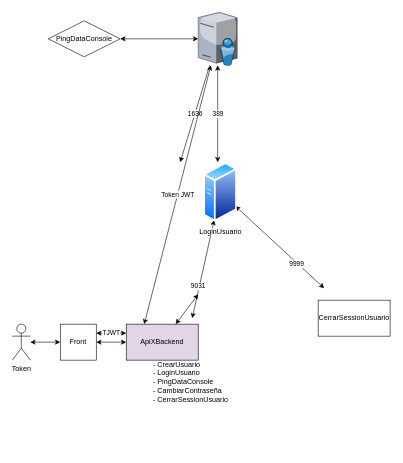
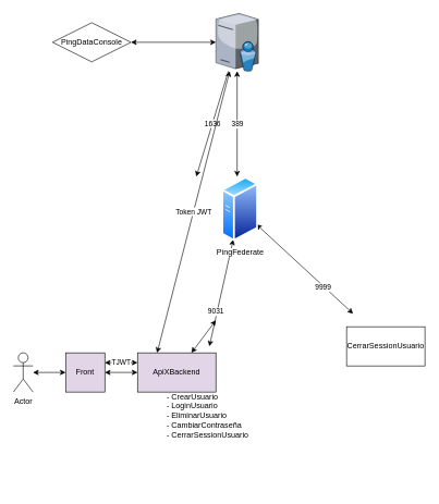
- <mxCell id="10" value="LoginUsuario" style="aspect=fixed;perimeter=ellipsePerimeter;html=1;align=center;shadow=0;dashed=0;spacingTop=3;image;image=img/lib/active_directory/generic_server.svg;" parent="1" vertex="1"><mxGeometry x="339" y="270" width="56" height="100" as="geometry" /></mxCell>
+ <mxCell id="10" value="PingFederate" style="aspect=fixed;perimeter=ellipsePerimeter;html=1;align=center;shadow=0;dashed=0;spacingTop=3;image;image=img/lib/active_directory/generic_server.svg;" parent="1" vertex="1"><mxGeometry x="339" y="270" width="56" height="100" as="geometry" /></mxCell>
- <mxCell id="19" value="Front" style="rounded=0;whiteSpace=wrap;html=1;" parent="1" vertex="1"><mxGeometry x="100" y="540" width="60" height="60" as="geometry" /></mxCell>
+ <mxCell id="19" value="Front" style="rounded=0;whiteSpace=wrap;html=1;fillColor=#e1d5e7;" parent="1" vertex="1"><mxGeometry x="100" y="540" width="60" height="60" as="geometry" /></mxCell>
- <mxCell id="17" value="&lt;h1&gt;&lt;br&gt;&lt;/h1&gt;&lt;div&gt;- CrearUsuario&lt;/div&gt;&lt;div&gt;- LoginUsuario&lt;/div&gt;&lt;div&gt;- PingDataConsole&lt;/div&gt;&lt;div&gt;- CambiarContraseña&lt;/div&gt;&lt;div&gt;- CerrarSessionUsuario&lt;/div&gt;" style="text;html=1;strokeColor=none;fillColor=none;spacing=5;spacingTop=-20;whiteSpace=wrap;overflow=hidden;rounded=0;" parent="1" vertex="1"><mxGeometry x="250" y="550" width="190" height="200" as="geometry" /></mxCell>
+ <mxCell id="17" value="&lt;h1&gt;&lt;br&gt;&lt;/h1&gt;&lt;div&gt;- CrearUsuario&lt;/div&gt;&lt;div&gt;- LoginUsuario&lt;/div&gt;&lt;div&gt;- EliminarUsuario&lt;/div&gt;&lt;div&gt;- CambiarContraseña&lt;/div&gt;&lt;div&gt;- CerrarSessionUsuario&lt;/div&gt;" style="text;html=1;strokeColor=none;fillColor=none;spacing=5;spacingTop=-20;whiteSpace=wrap;overflow=hidden;rounded=0;" parent="1" vertex="1"><mxGeometry x="250" y="550" width="190" height="200" as="geometry" /></mxCell>
- <mxCell id="15" value="Token" style="shape=umlActor;verticalLabelPosition=bottom;verticalAlign=top;html=1;outlineConnect=0;" parent="1" vertex="1"><mxGeometry x="20" y="540" width="30" height="60" as="geometry" /></mxCell>
+ <mxCell id="15" value="Actor" style="shape=umlActor;verticalLabelPosition=bottom;verticalAlign=top;html=1;outlineConnect=0;" parent="1" vertex="1"><mxGeometry x="20" y="540" width="30" height="60" as="geometry" /></mxCell>
